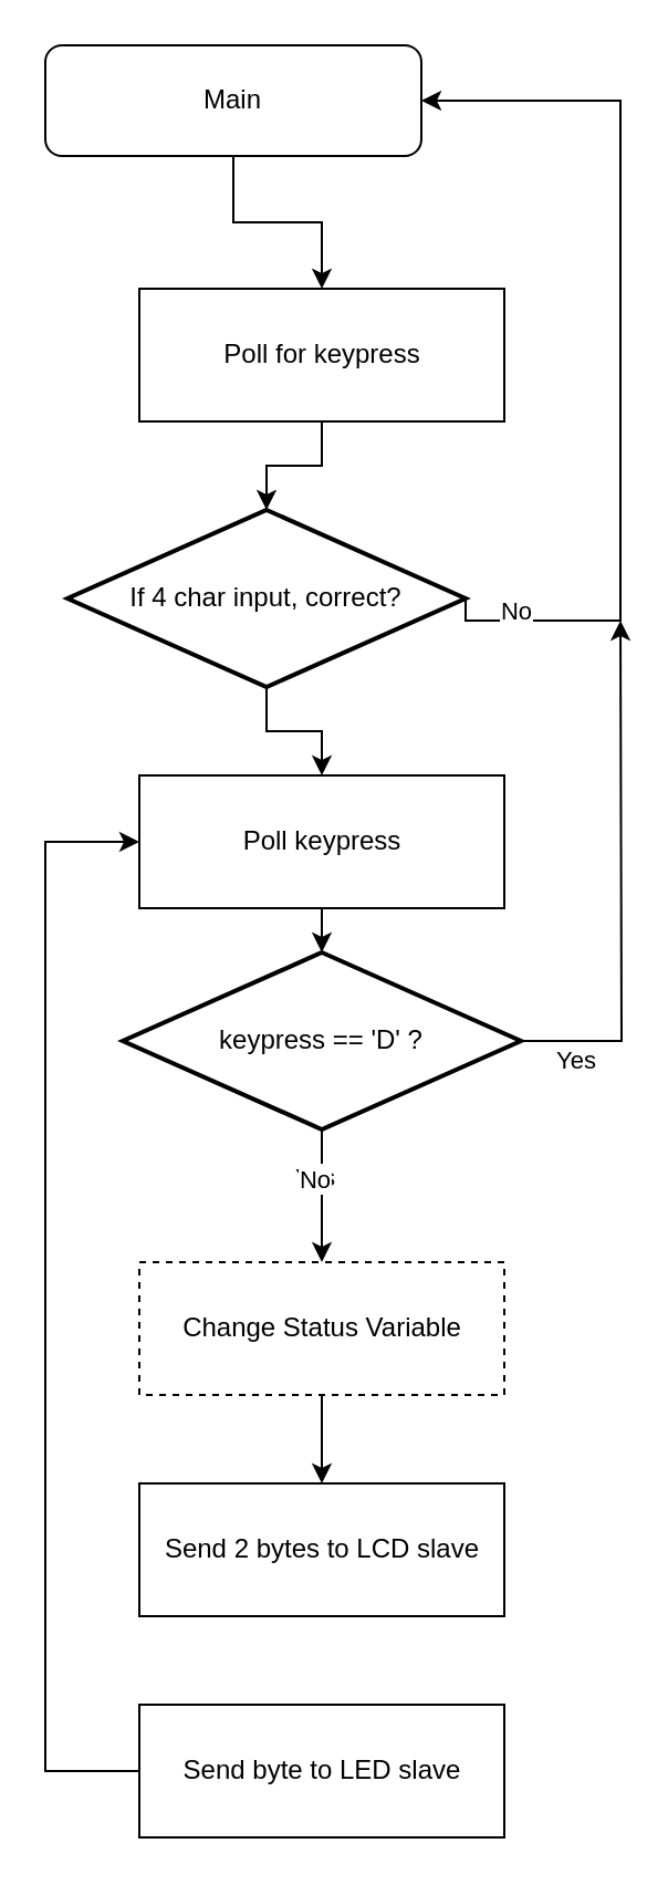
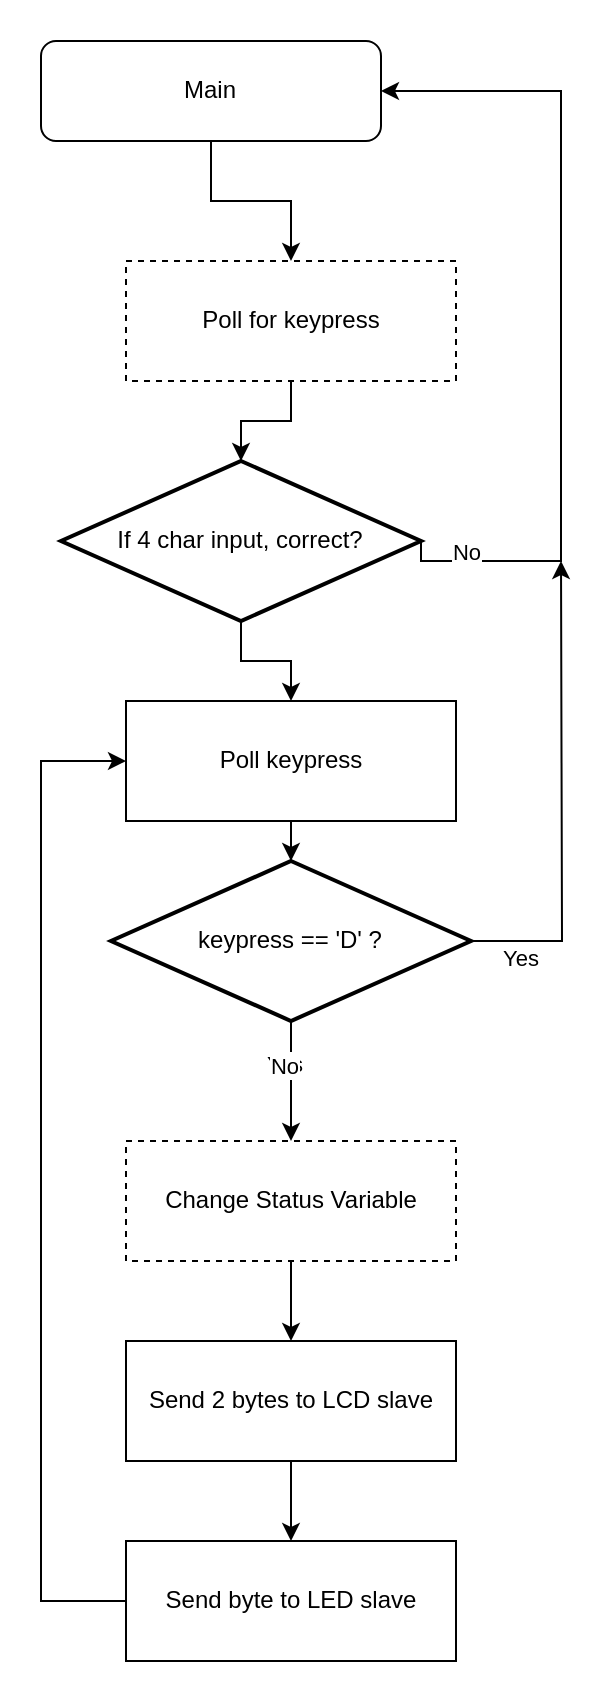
- <mxCell id="4" value="Poll for keypress" style="rounded=0;whiteSpace=wrap;html=1;" vertex="1" parent="1"><mxGeometry x="62.5" y="130" width="165" height="60" as="geometry" /></mxCell>
+ <mxCell id="4" value="Poll for keypress" style="rounded=0;whiteSpace=wrap;html=1;dashed=1;" vertex="1" parent="1"><mxGeometry x="62.5" y="130" width="165" height="60" as="geometry" /></mxCell>
+ <mxCell id="12" style="edgeStyle=orthogonalEdgeStyle;rounded=0;orthogonalLoop=1;jettySize=auto;html=1;exitX=0.5;exitY=1;exitDx=0;exitDy=0;entryX=0.5;entryY=0;entryDx=0;entryDy=0;" edge="1" parent="1" source="13" target="15"><mxGeometry relative="1" as="geometry" /></mxCell>
